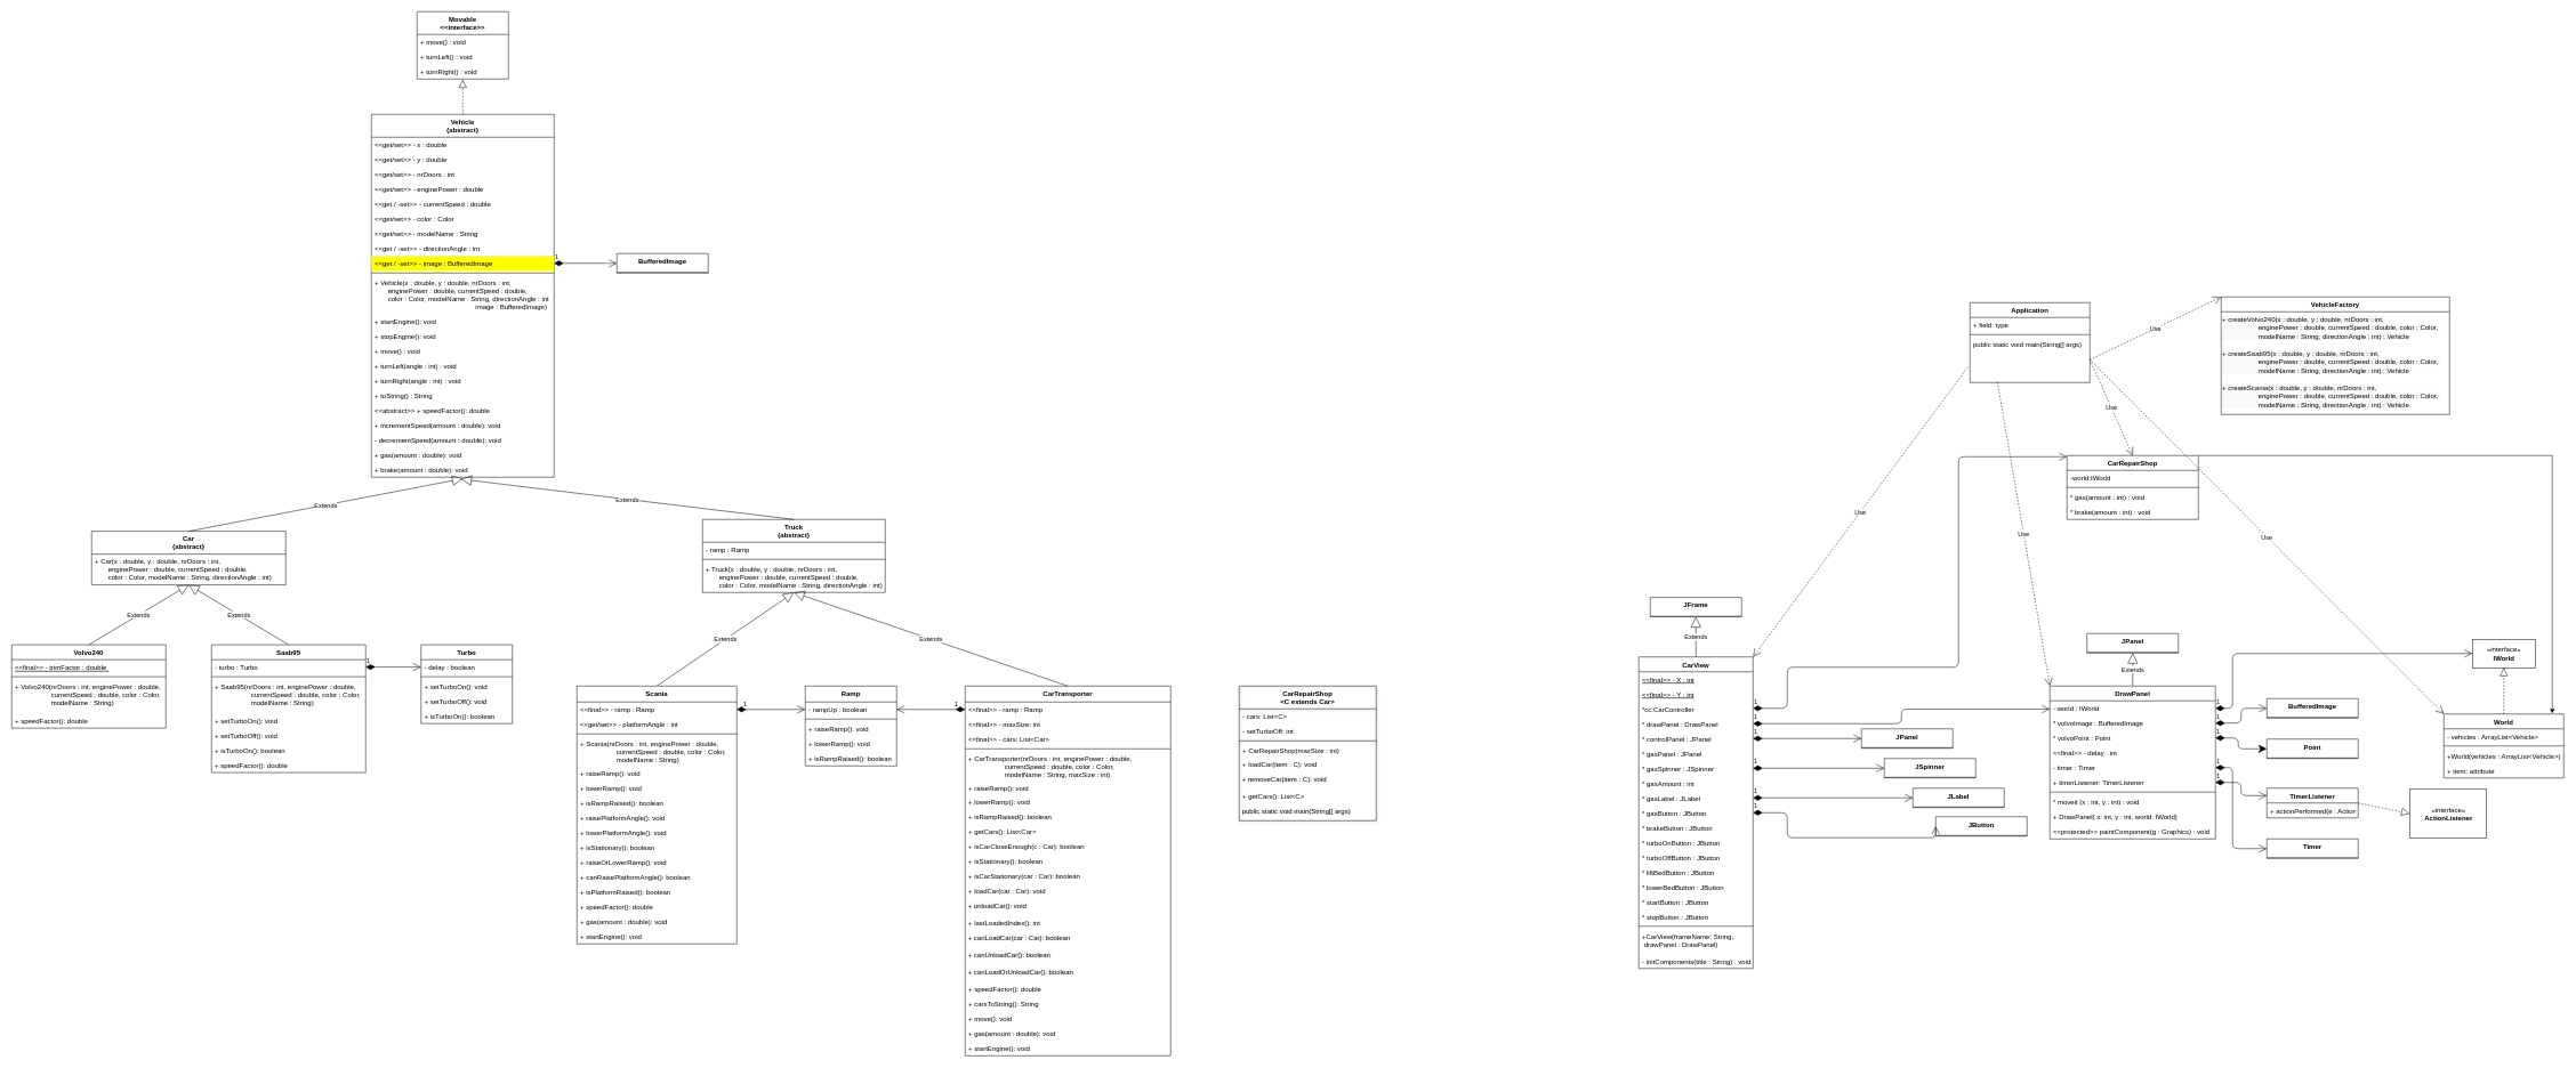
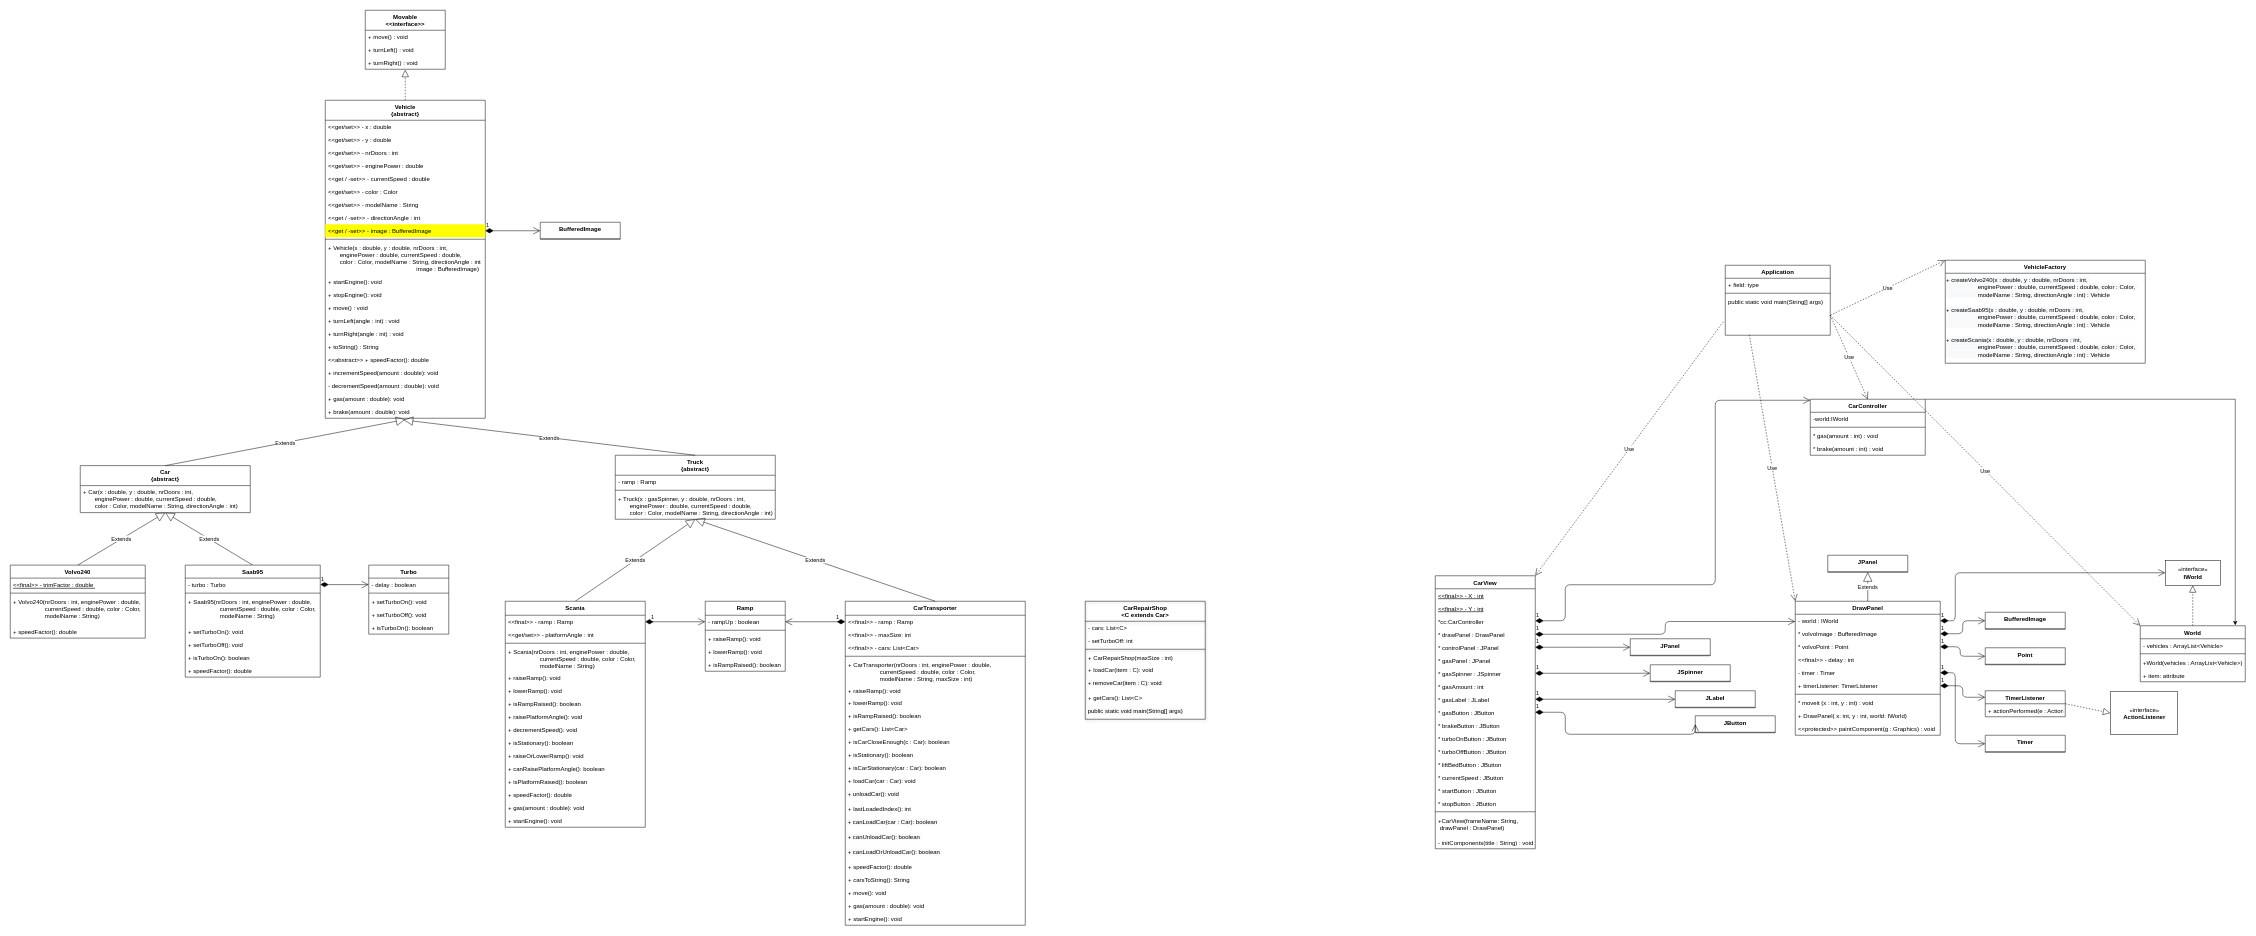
- <mxCell id="153" value="CarRepairShop" style="swimlane;fontStyle=1;align=center;verticalAlign=top;childLayout=stackLayout;horizontal=1;startSize=26;horizontalStack=0;resizeParent=1;resizeParentMax=0;resizeLast=0;collapsible=1;marginBottom=0;" parent="1" vertex="1"><mxGeometry x="3620" y="798" width="230" height="112" as="geometry" /></mxCell>
+ <mxCell id="153" value="CarController" style="swimlane;fontStyle=1;align=center;verticalAlign=top;childLayout=stackLayout;horizontal=1;startSize=26;horizontalStack=0;resizeParent=1;resizeParentMax=0;resizeLast=0;collapsible=1;marginBottom=0;" parent="1" vertex="1"><mxGeometry x="3620" y="798" width="230" height="112" as="geometry" /></mxCell>
- <mxCell id="67" value="+ Truck(x : double, y : double, nrDoors : int, &#10;       enginePower : double, currentSpeed : double,&#10;       color : Color, modelName : String, directionAngle : int)" style="text;strokeColor=none;fillColor=none;align=left;verticalAlign=top;spacingLeft=4;spacingRight=4;overflow=hidden;rotatable=0;points=[[0,0.5],[1,0.5]];portConstraint=eastwest;" parent="64" vertex="1"><mxGeometry y="74" width="320" height="54" as="geometry" /></mxCell>
+ <mxCell id="67" value="+ Truck(x : gasSpinner, y : double, nrDoors : int, &#10;       enginePower : double, currentSpeed : double,&#10;       color : Color, modelName : String, directionAngle : int)" style="text;strokeColor=none;fillColor=none;align=left;verticalAlign=top;spacingLeft=4;spacingRight=4;overflow=hidden;rotatable=0;points=[[0,0.5],[1,0.5]];portConstraint=eastwest;" parent="64" vertex="1"><mxGeometry y="74" width="320" height="54" as="geometry" /></mxCell>
- <mxCell id="141" value="JFrame" style="swimlane;fontStyle=1;align=center;verticalAlign=top;childLayout=stackLayout;horizontal=1;startSize=33;horizontalStack=0;resizeParent=1;resizeParentMax=0;resizeLast=0;collapsible=1;marginBottom=0;" parent="1" vertex="1"><mxGeometry x="2890" y="1046.74" width="160" height="34" as="geometry" /></mxCell>
- <mxCell id="142" value="Extends" style="endArrow=block;endSize=16;endFill=0;html=1;exitX=0.5;exitY=0;exitDx=0;exitDy=0;entryX=0.5;entryY=1;entryDx=0;entryDy=0;" parent="1" source="120" target="141" edge="1"><mxGeometry width="160" relative="1" as="geometry"><mxPoint x="2880" y="1191" as="sourcePoint" /><mxPoint x="3040" y="1191" as="targetPoint" /></mxGeometry></mxCell>
- <mxCell id="177" value="1" style="endArrow=classic;html=1;endSize=12;startArrow=diamondThin;startSize=14;startFill=1;edgeStyle=orthogonalEdgeStyle;align=left;verticalAlign=bottom;exitX=1;exitY=0.5;exitDx=0;exitDy=0;entryX=0;entryY=0.5;entryDx=0;entryDy=0;" parent="1" source="164" target="175" edge="1"><mxGeometry x="-1" y="3" relative="1" as="geometry"><mxPoint x="3870" y="1371" as="sourcePoint" /><mxPoint x="4030" y="1371" as="targetPoint" /><Array as="points"><mxPoint x="3920" y="1293" /><mxPoint x="3920" y="1312" /></Array></mxGeometry></mxCell>
+ <mxCell id="177" value="1" style="endArrow=open;html=1;endSize=12;startArrow=diamondThin;startSize=14;startFill=1;edgeStyle=orthogonalEdgeStyle;align=left;verticalAlign=bottom;exitX=1;exitY=0.5;exitDx=0;exitDy=0;entryX=0;entryY=0.5;entryDx=0;entryDy=0;" parent="1" source="164" target="175" edge="1"><mxGeometry x="-1" y="3" relative="1" as="geometry"><mxPoint x="3870" y="1371" as="sourcePoint" /><mxPoint x="4030" y="1371" as="targetPoint" /><Array as="points"><mxPoint x="3920" y="1293" /><mxPoint x="3920" y="1312" /></Array></mxGeometry></mxCell>
- <mxCell id="79" value="+ lowerPlatformAngle(): void" style="text;strokeColor=none;fillColor=none;align=left;verticalAlign=top;spacingLeft=4;spacingRight=4;overflow=hidden;rotatable=0;points=[[0,0.5],[1,0.5]];portConstraint=eastwest;" parent="70" vertex="1"><mxGeometry y="244" width="280" height="26" as="geometry" /></mxCell>
+ <mxCell id="79" value="+ decrementSpeed(): void" style="text;strokeColor=none;fillColor=none;align=left;verticalAlign=top;spacingLeft=4;spacingRight=4;overflow=hidden;rotatable=0;points=[[0,0.5],[1,0.5]];portConstraint=eastwest;" parent="70" vertex="1"><mxGeometry y="244" width="280" height="26" as="geometry" /></mxCell>
- <mxCell id="135" value="* lowerBedButton : JButton" style="text;strokeColor=none;fillColor=none;align=left;verticalAlign=top;spacingLeft=4;spacingRight=4;overflow=hidden;rotatable=0;points=[[0,0.5],[1,0.5]];portConstraint=eastwest;" parent="120" vertex="1"><mxGeometry y="390" width="200" height="26" as="geometry" /></mxCell>
+ <mxCell id="135" value="* currentSpeed : JButton" style="text;strokeColor=none;fillColor=none;align=left;verticalAlign=top;spacingLeft=4;spacingRight=4;overflow=hidden;rotatable=0;points=[[0,0.5],[1,0.5]];portConstraint=eastwest;" parent="120" vertex="1"><mxGeometry y="390" width="200" height="26" as="geometry" /></mxCell>
